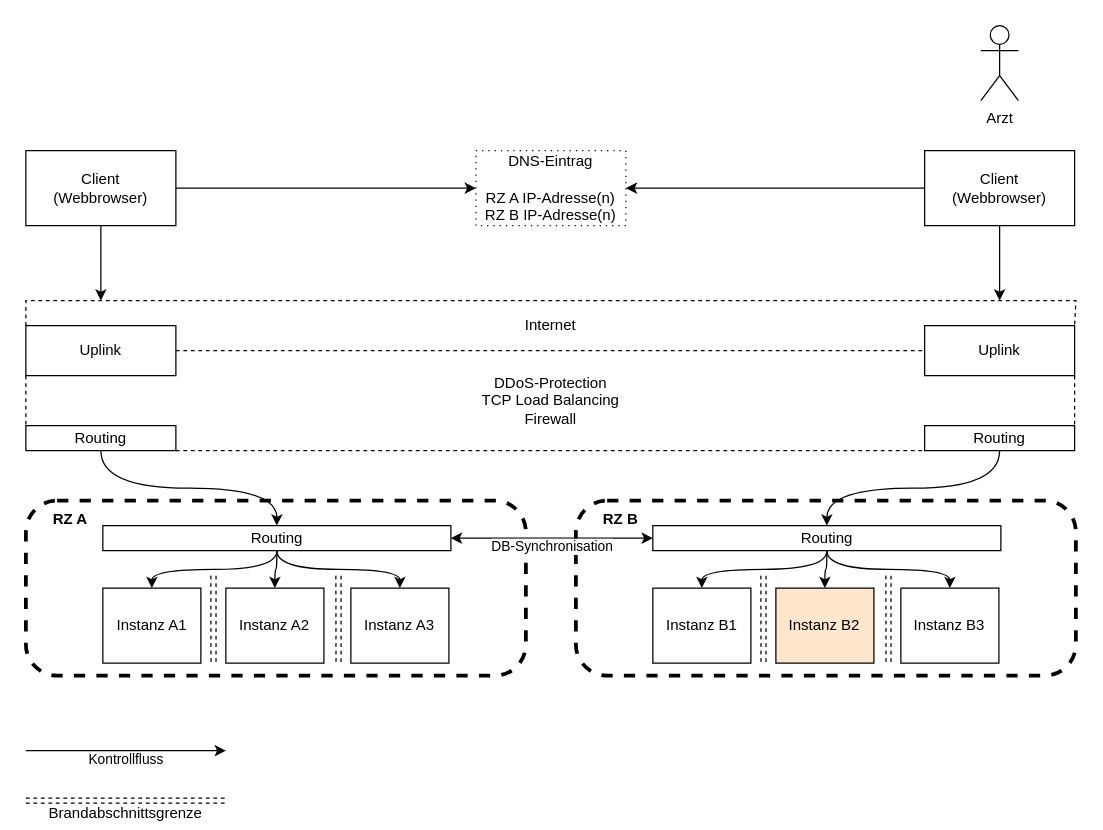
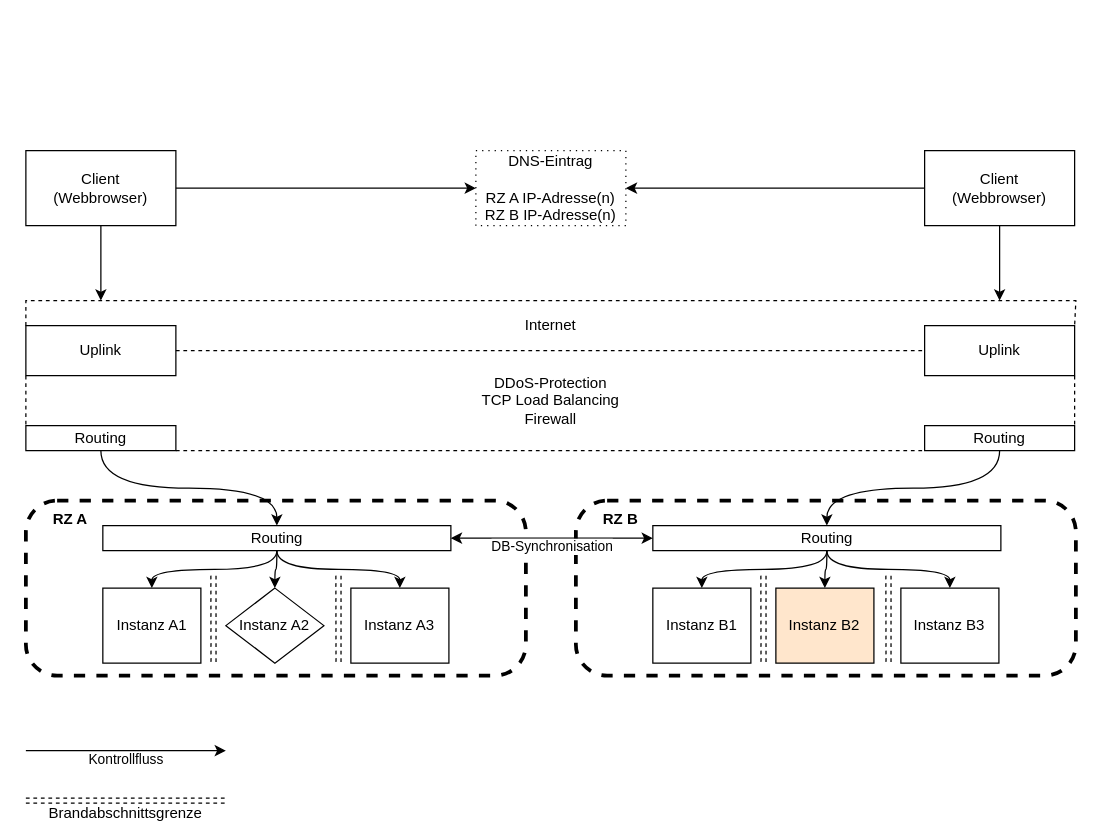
- <mxCell id="2" value="Arzt" style="shape=umlActor;verticalLabelPosition=bottom;verticalAlign=top;html=1;outlineConnect=0;" vertex="1" parent="1"><mxGeometry x="784" y="20" width="30" height="60" as="geometry" /></mxCell>
- <mxCell id="21" value="Instanz A2" style="rounded=0;whiteSpace=wrap;html=1;comic=0;strokeWidth=1;" vertex="1" parent="17"><mxGeometry x="160" y="70" width="78.43" height="60" as="geometry" /></mxCell>
+ <mxCell id="21" value="Instanz A2" style="rhombus;whiteSpace=wrap;html=1;comic=0;strokeWidth=1;" vertex="1" parent="17"><mxGeometry x="160" y="70" width="78.43" height="60" as="geometry" /></mxCell>
